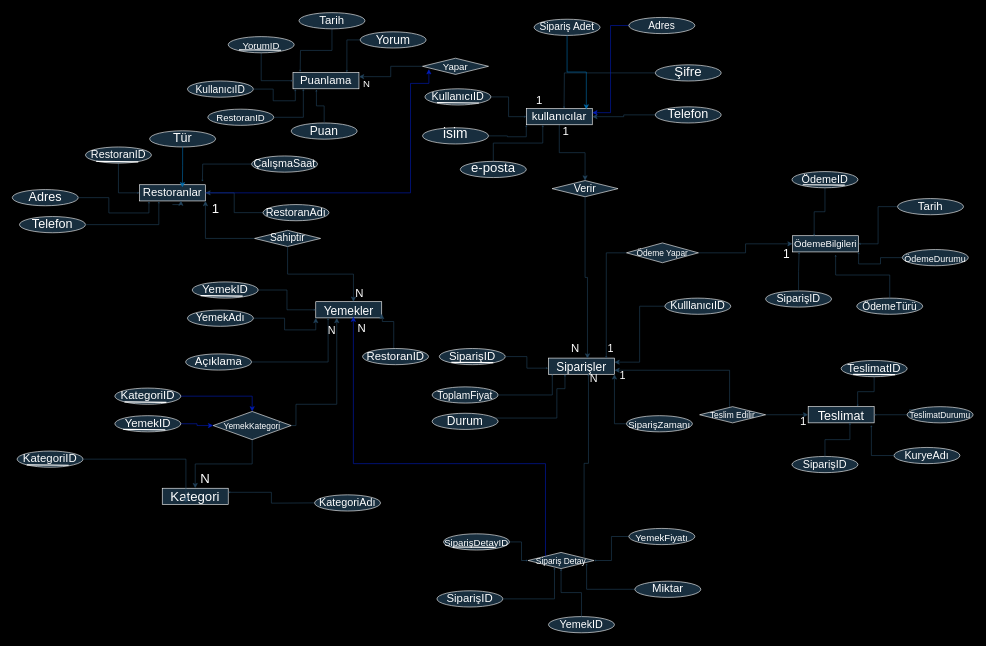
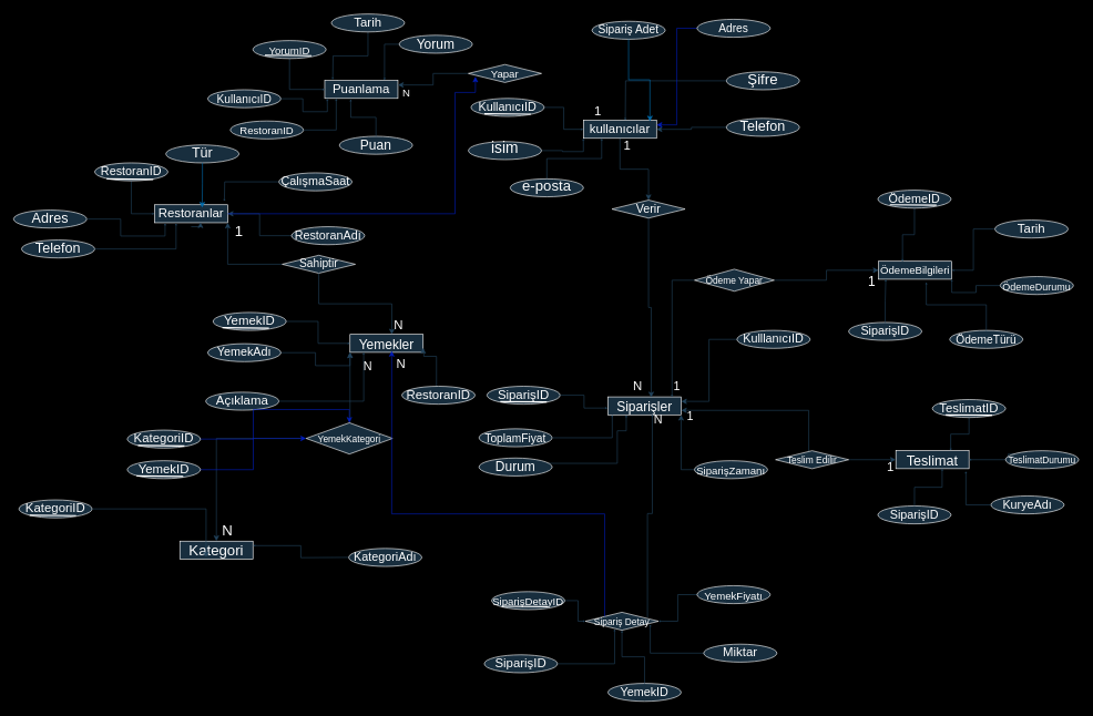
- <mxCell id="70" value="&lt;span style=&quot;font-size: 20px;&quot;&gt;Puan&lt;/span&gt;" style="ellipse;whiteSpace=wrap;html=1;verticalAlign=bottom;labelBackgroundColor=none;fontSize=20;fillColor=#182E3E;strokeColor=#FFFFFF;fontColor=#FFFFFF;" parent="1" vertex="1"><mxGeometry x="485" y="204" width="110" height="27" as="geometry" /></mxCell>
+ <mxCell id="70" value="&lt;span style=&quot;font-size: 20px;&quot;&gt;Puan&lt;/span&gt;" style="ellipse;whiteSpace=wrap;html=1;verticalAlign=bottom;labelBackgroundColor=none;fontSize=20;fillColor=#182E3E;strokeColor=#FFFFFF;fontColor=#FFFFFF;" parent="1" vertex="1"><mxGeometry x="510" y="204" width="110" height="27" as="geometry" /></mxCell>
- <mxCell id="99" value="&lt;font style=&quot;font-size: 14px;&quot;&gt;YemekKategori&lt;/font&gt;" style="rhombus;whiteSpace=wrap;html=1;fontSize=18;labelBackgroundColor=none;fillColor=#182E3E;strokeColor=#FFFFFF;fontColor=#FFFFFF;" parent="1" vertex="1"><mxGeometry x="355" y="685" width="130" height="47" as="geometry" /></mxCell>
+ <mxCell id="99" value="&lt;font style=&quot;font-size: 14px;&quot;&gt;YemekKategori&lt;/font&gt;" style="rhombus;whiteSpace=wrap;html=1;fontSize=18;labelBackgroundColor=none;fillColor=#182E3E;strokeColor=#FFFFFF;fontColor=#FFFFFF;" parent="1" vertex="1"><mxGeometry x="460" y="635" width="130" height="47" as="geometry" /></mxCell>
